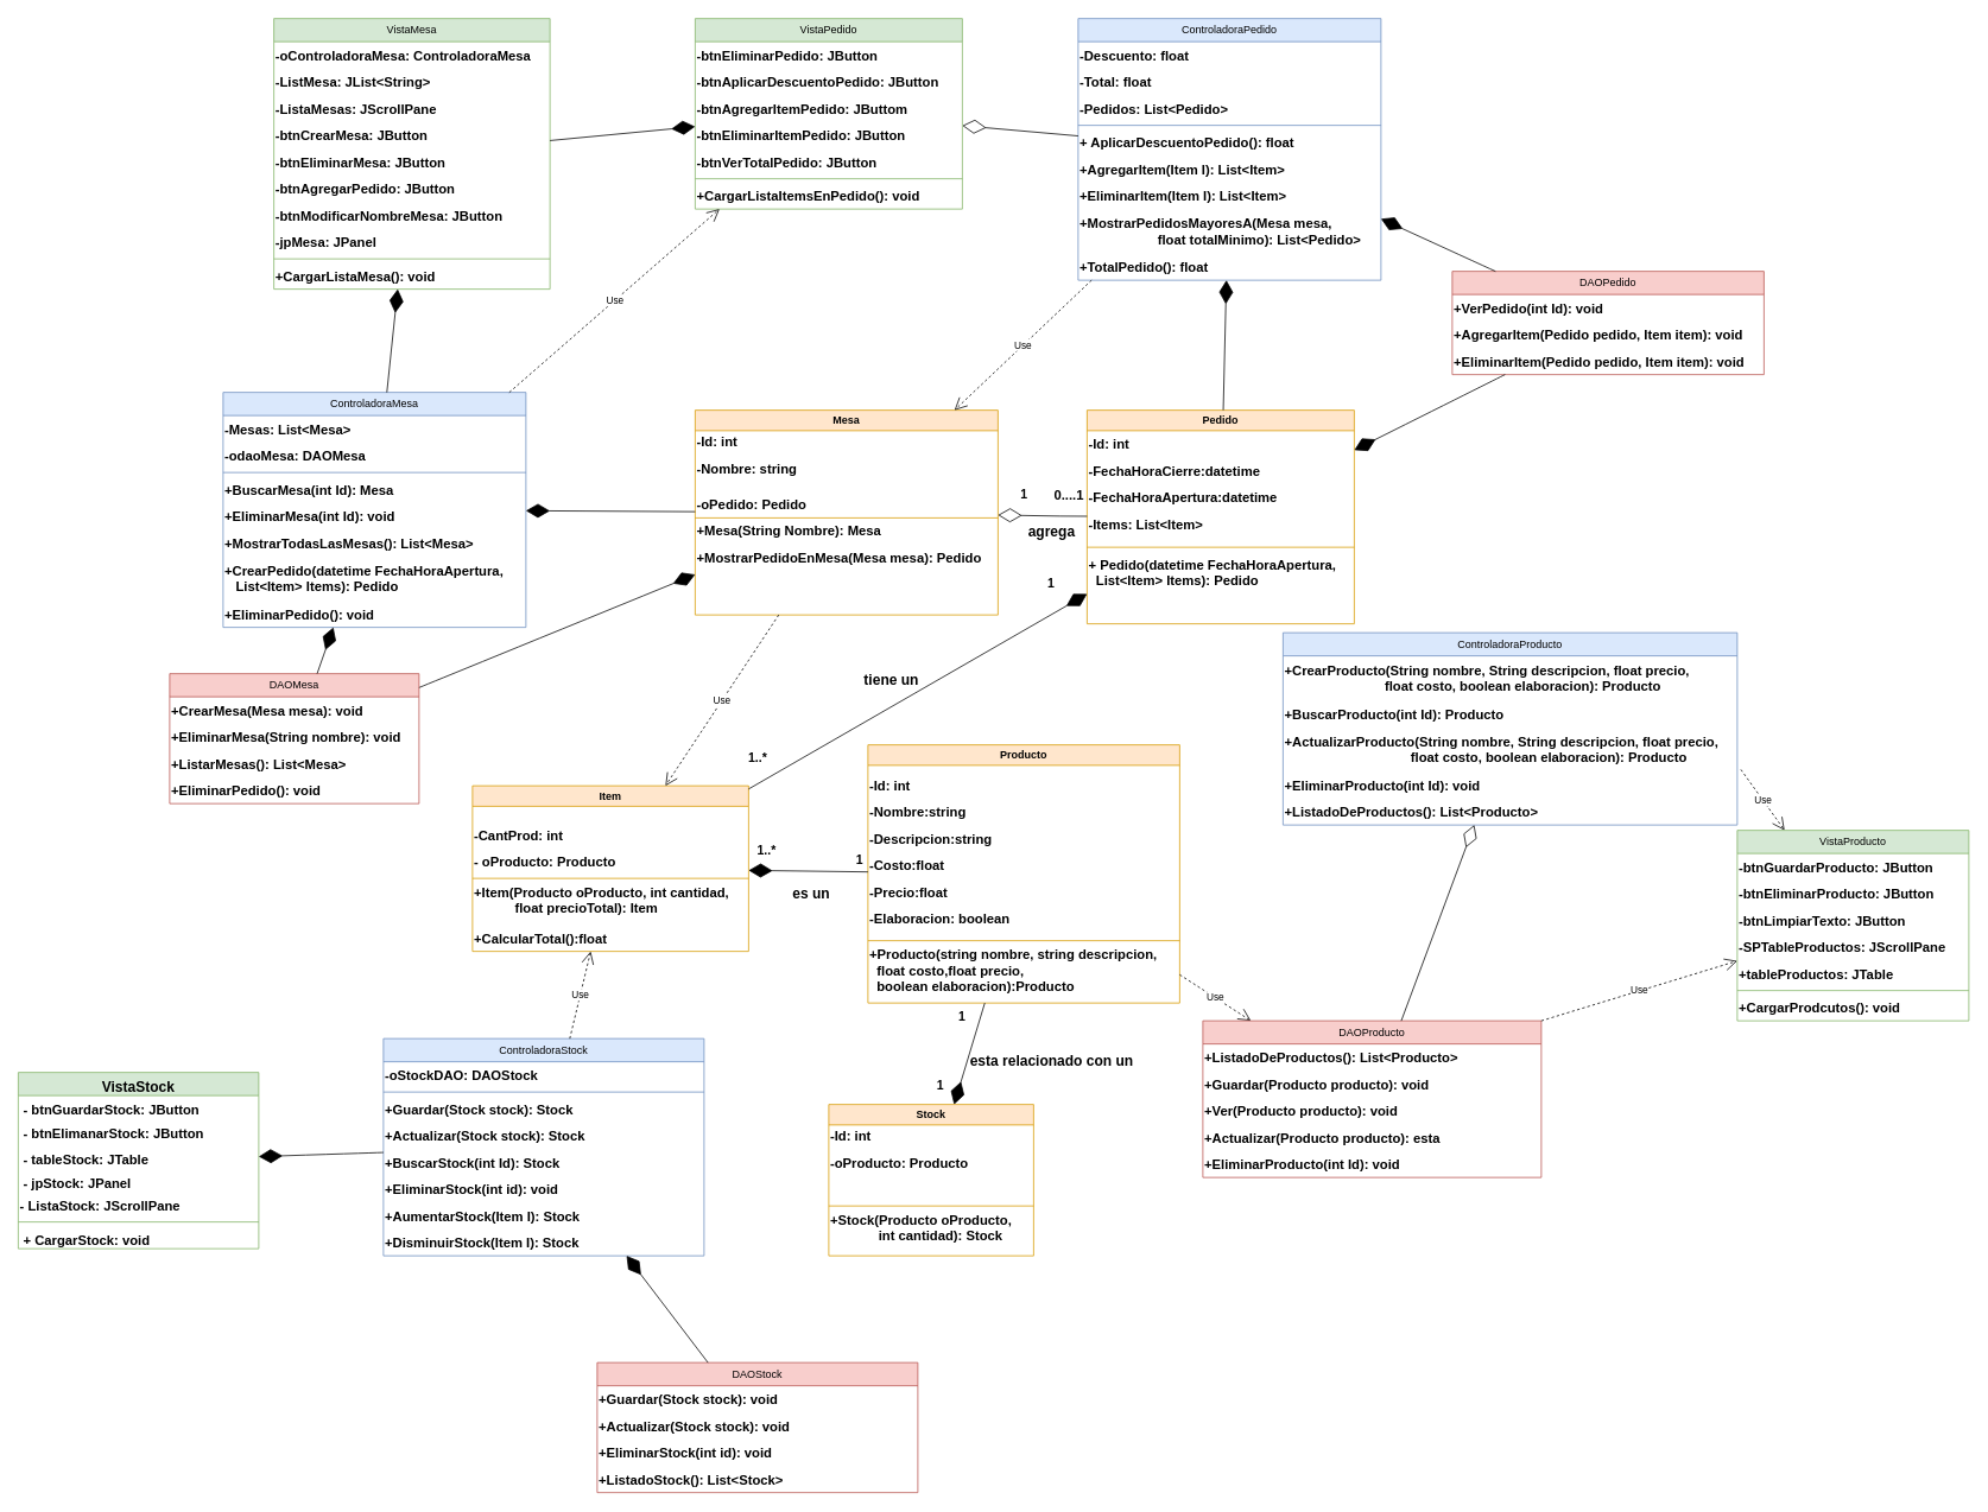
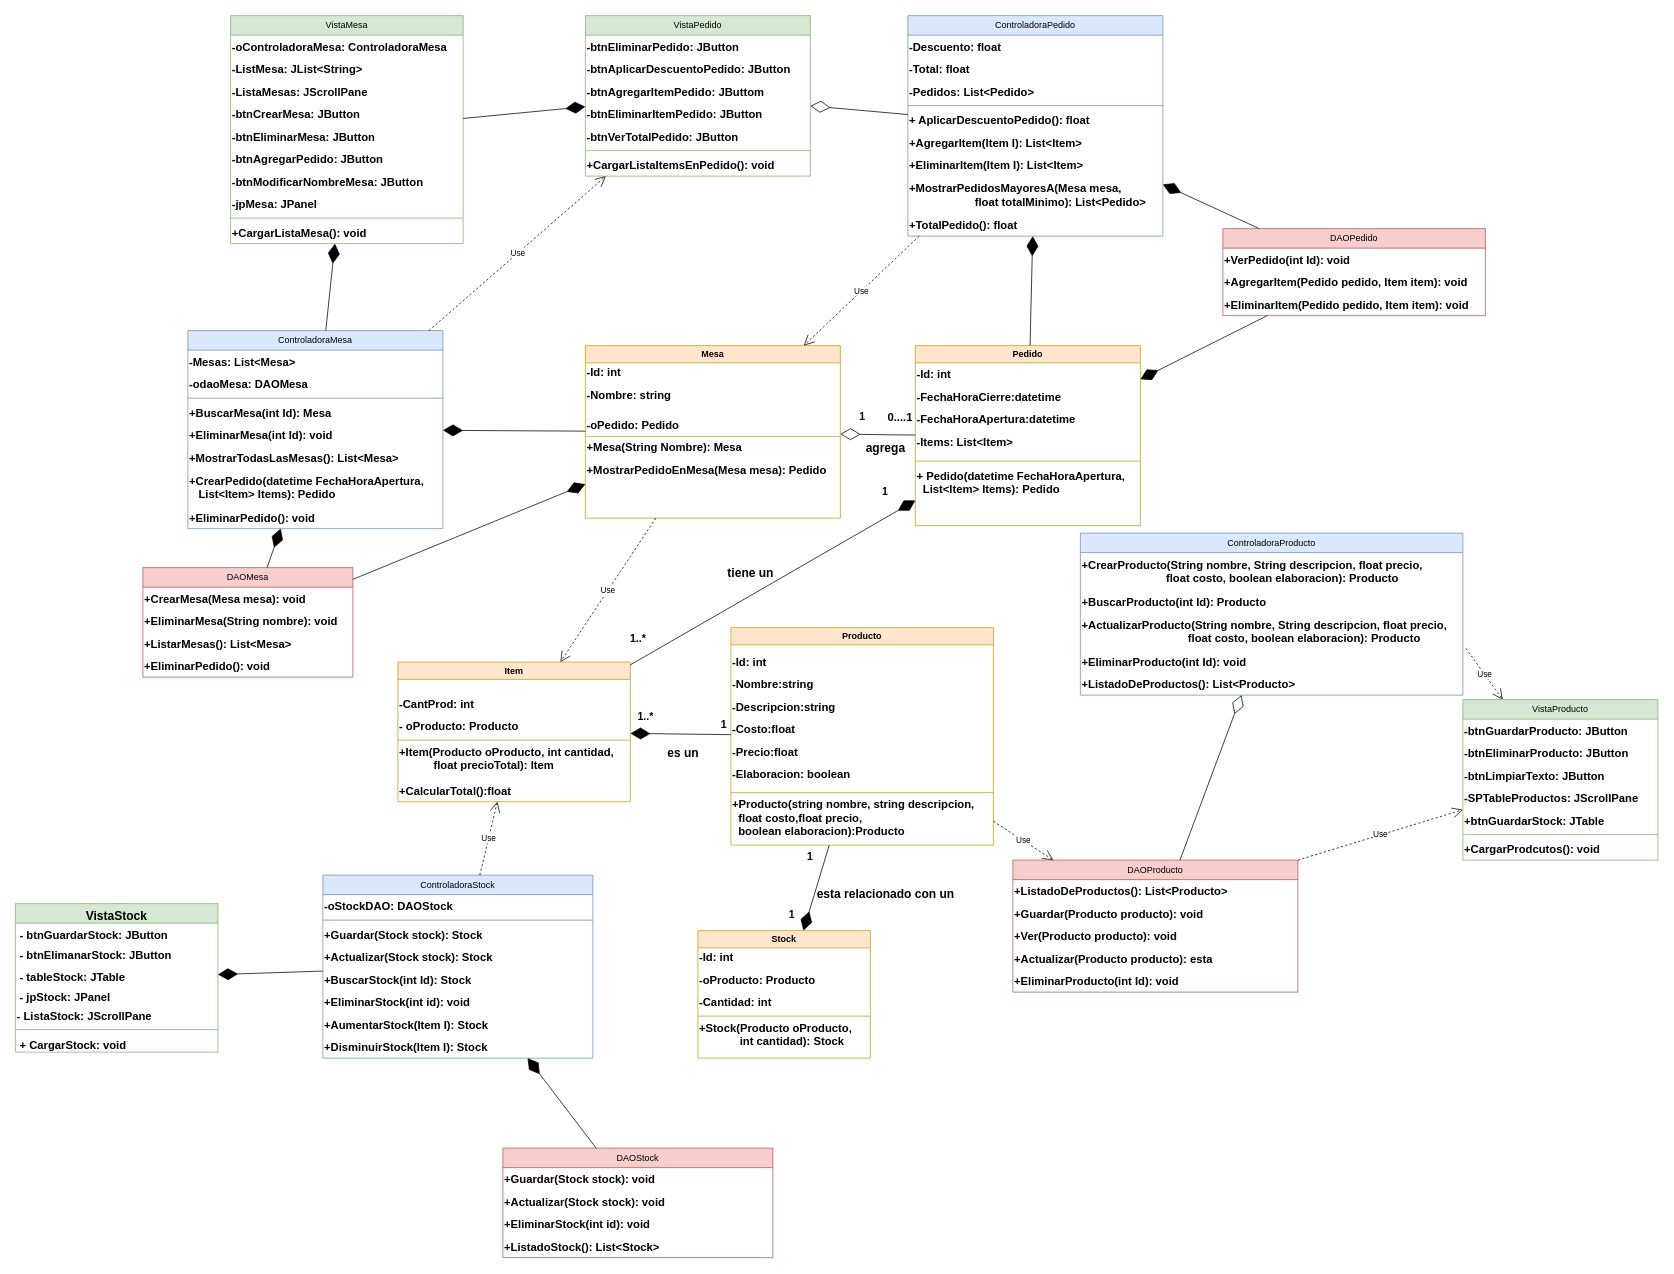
- <mxCell id="58" value="&lt;font style=&quot;font-size: 15px;&quot;&gt;&lt;b&gt;+tableProductos: JTable&lt;/b&gt;&lt;/font&gt;" style="text;html=1;align=left;verticalAlign=middle;resizable=0;points=[];autosize=1;strokeColor=none;fillColor=none;" parent="53" vertex="1"><mxGeometry y="146" width="260" height="30" as="geometry" /></mxCell>
+ <mxCell id="58" value="&lt;font style=&quot;font-size: 15px;&quot;&gt;&lt;b&gt;+btnGuardarStock: JTable&lt;/b&gt;&lt;/font&gt;" style="text;html=1;align=left;verticalAlign=middle;resizable=0;points=[];autosize=1;strokeColor=none;fillColor=none;" parent="53" vertex="1"><mxGeometry y="146" width="260" height="30" as="geometry" /></mxCell>
+ <mxCell id="137" value="&lt;font style=&quot;font-size: 15px;&quot;&gt;&lt;b&gt;-Cantidad: int&lt;/b&gt;&lt;/font&gt;" style="text;html=1;align=left;verticalAlign=middle;resizable=0;points=[];autosize=1;strokeColor=none;fillColor=none;" parent="134" vertex="1"><mxGeometry y="80" width="120" height="30" as="geometry" /></mxCell>
